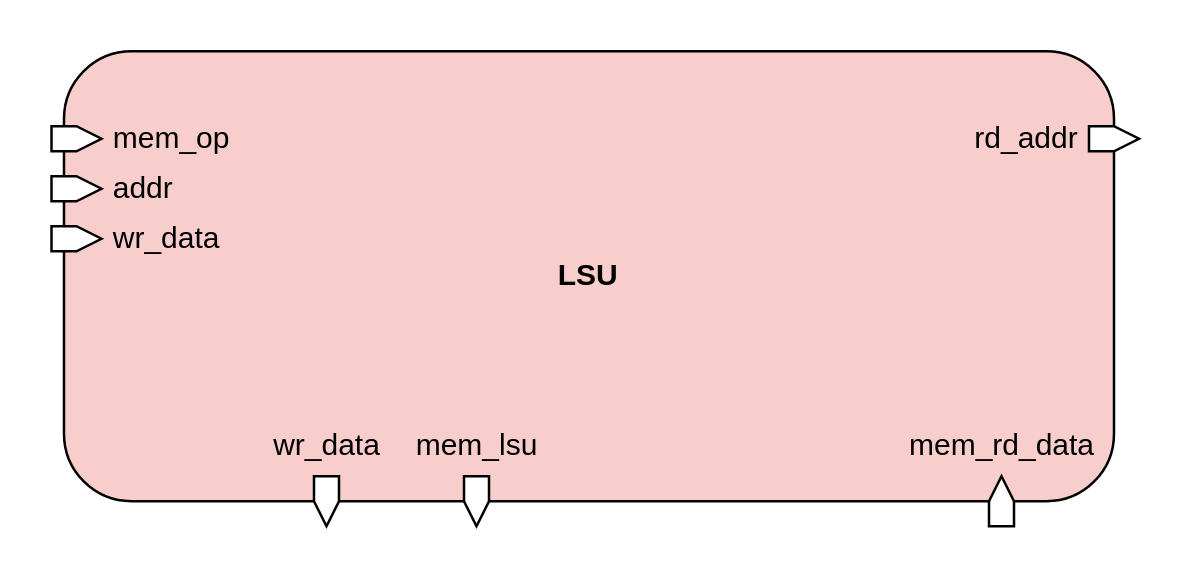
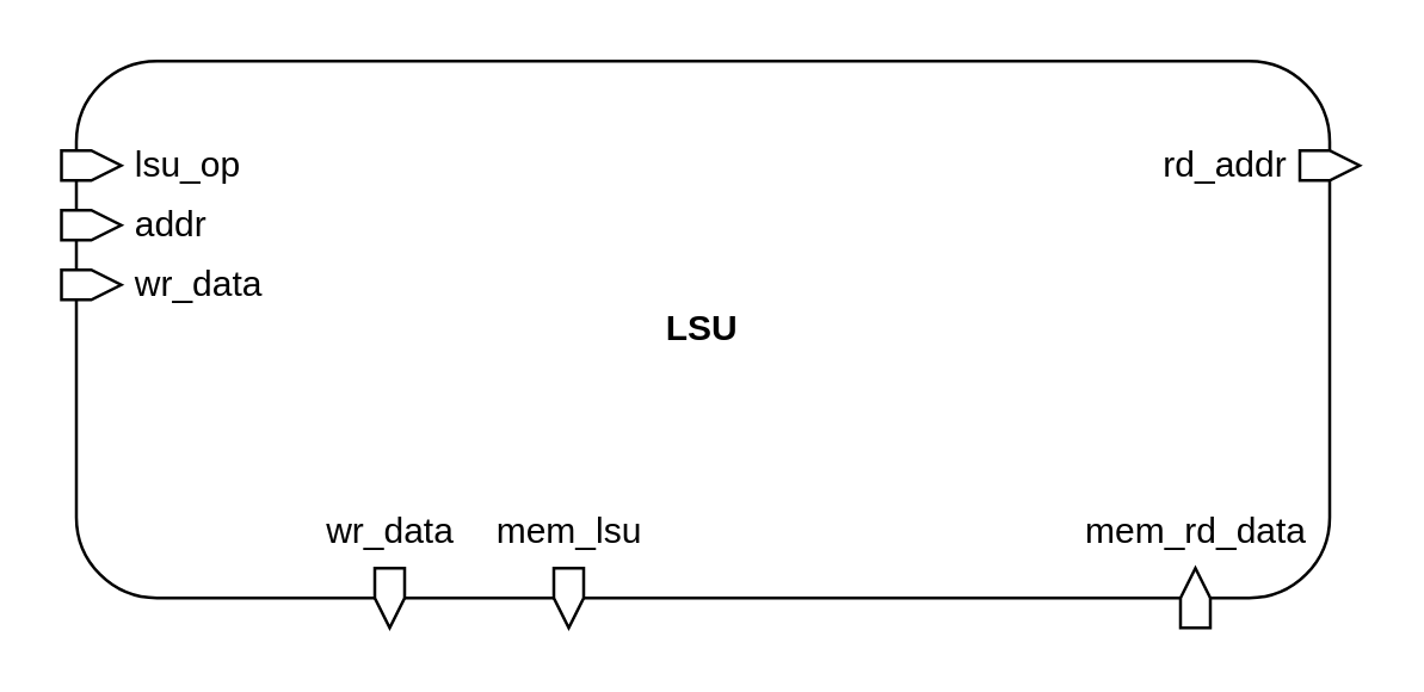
- <mxCell id="3" value="mem_op" style="html=1;shadow=0;dashed=0;align=left;verticalAlign=middle;shape=mxgraph.arrows2.arrow;dy=0;dx=10;notch=0;labelPosition=right;verticalLabelPosition=middle;spacing=5;movable=1;resizable=1;rotatable=1;deletable=1;editable=1;locked=0;connectable=1;direction=east;" vertex="1" parent="1"><mxGeometry x="20" y="50" width="20" height="10" as="geometry" /></mxCell>
+ <mxCell id="3" value="lsu_op" style="html=1;shadow=0;dashed=0;align=left;verticalAlign=middle;shape=mxgraph.arrows2.arrow;dy=0;dx=10;notch=0;labelPosition=right;verticalLabelPosition=middle;spacing=5;movable=1;resizable=1;rotatable=1;deletable=1;editable=1;locked=0;connectable=1;direction=east;" vertex="1" parent="1"><mxGeometry x="20" y="50" width="20" height="10" as="geometry" /></mxCell>
- <mxCell id="2" value="&lt;b&gt;LSU&lt;/b&gt;" style="rounded=1;whiteSpace=wrap;html=1;fillColor=#f8cecc;" vertex="1" parent="1"><mxGeometry x="25" y="20" width="420" height="180" as="geometry" /></mxCell>
+ <mxCell id="2" value="&lt;b&gt;LSU&lt;/b&gt;" style="rounded=1;whiteSpace=wrap;html=1;" vertex="1" parent="1"><mxGeometry x="25" y="20" width="420" height="180" as="geometry" /></mxCell>
